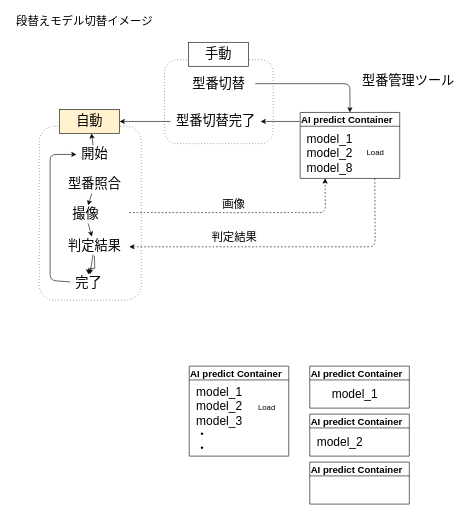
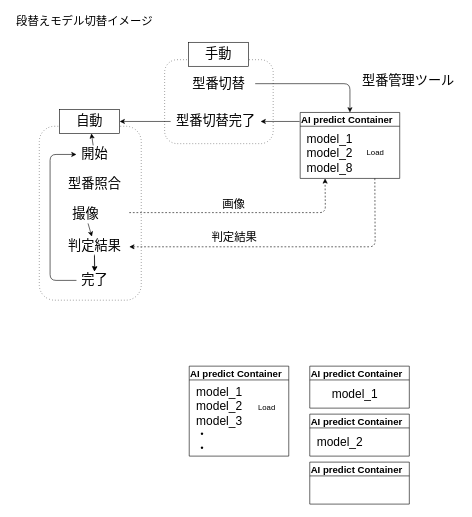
- <mxCell id="5" value="自動" style="rounded=0;whiteSpace=wrap;html=1;fontSize=22;fillColor=#fff2cc;" parent="1" vertex="1"><mxGeometry x="99" y="182" width="100" height="40" as="geometry" /></mxCell>
+ <mxCell id="5" value="自動" style="rounded=0;whiteSpace=wrap;html=1;fontSize=22;" parent="1" vertex="1"><mxGeometry x="99" y="182" width="100" height="40" as="geometry" /></mxCell>
- <mxCell id="12" value="" style="endArrow=classic;html=1;fontSize=22;" parent="1" source="8" target="9" edge="1"><mxGeometry width="50" height="50" relative="1" as="geometry"><mxPoint x="167" y="282" as="sourcePoint" /><mxPoint x="167" y="302" as="targetPoint" /></mxGeometry></mxCell>
- <mxCell id="10" value="完了" style="text;html=1;align=center;verticalAlign=middle;resizable=0;points=[];autosize=1;strokeColor=none;fontSize=22;" parent="1" vertex="1"><mxGeometry x="117" y="457" width="60" height="30" as="geometry" /></mxCell>
+ <mxCell id="10" value="完了" style="text;html=1;align=center;verticalAlign=middle;resizable=0;points=[];autosize=1;strokeColor=none;fontSize=22;" parent="1" vertex="1"><mxGeometry x="127" y="452" width="60" height="30" as="geometry" /></mxCell>
